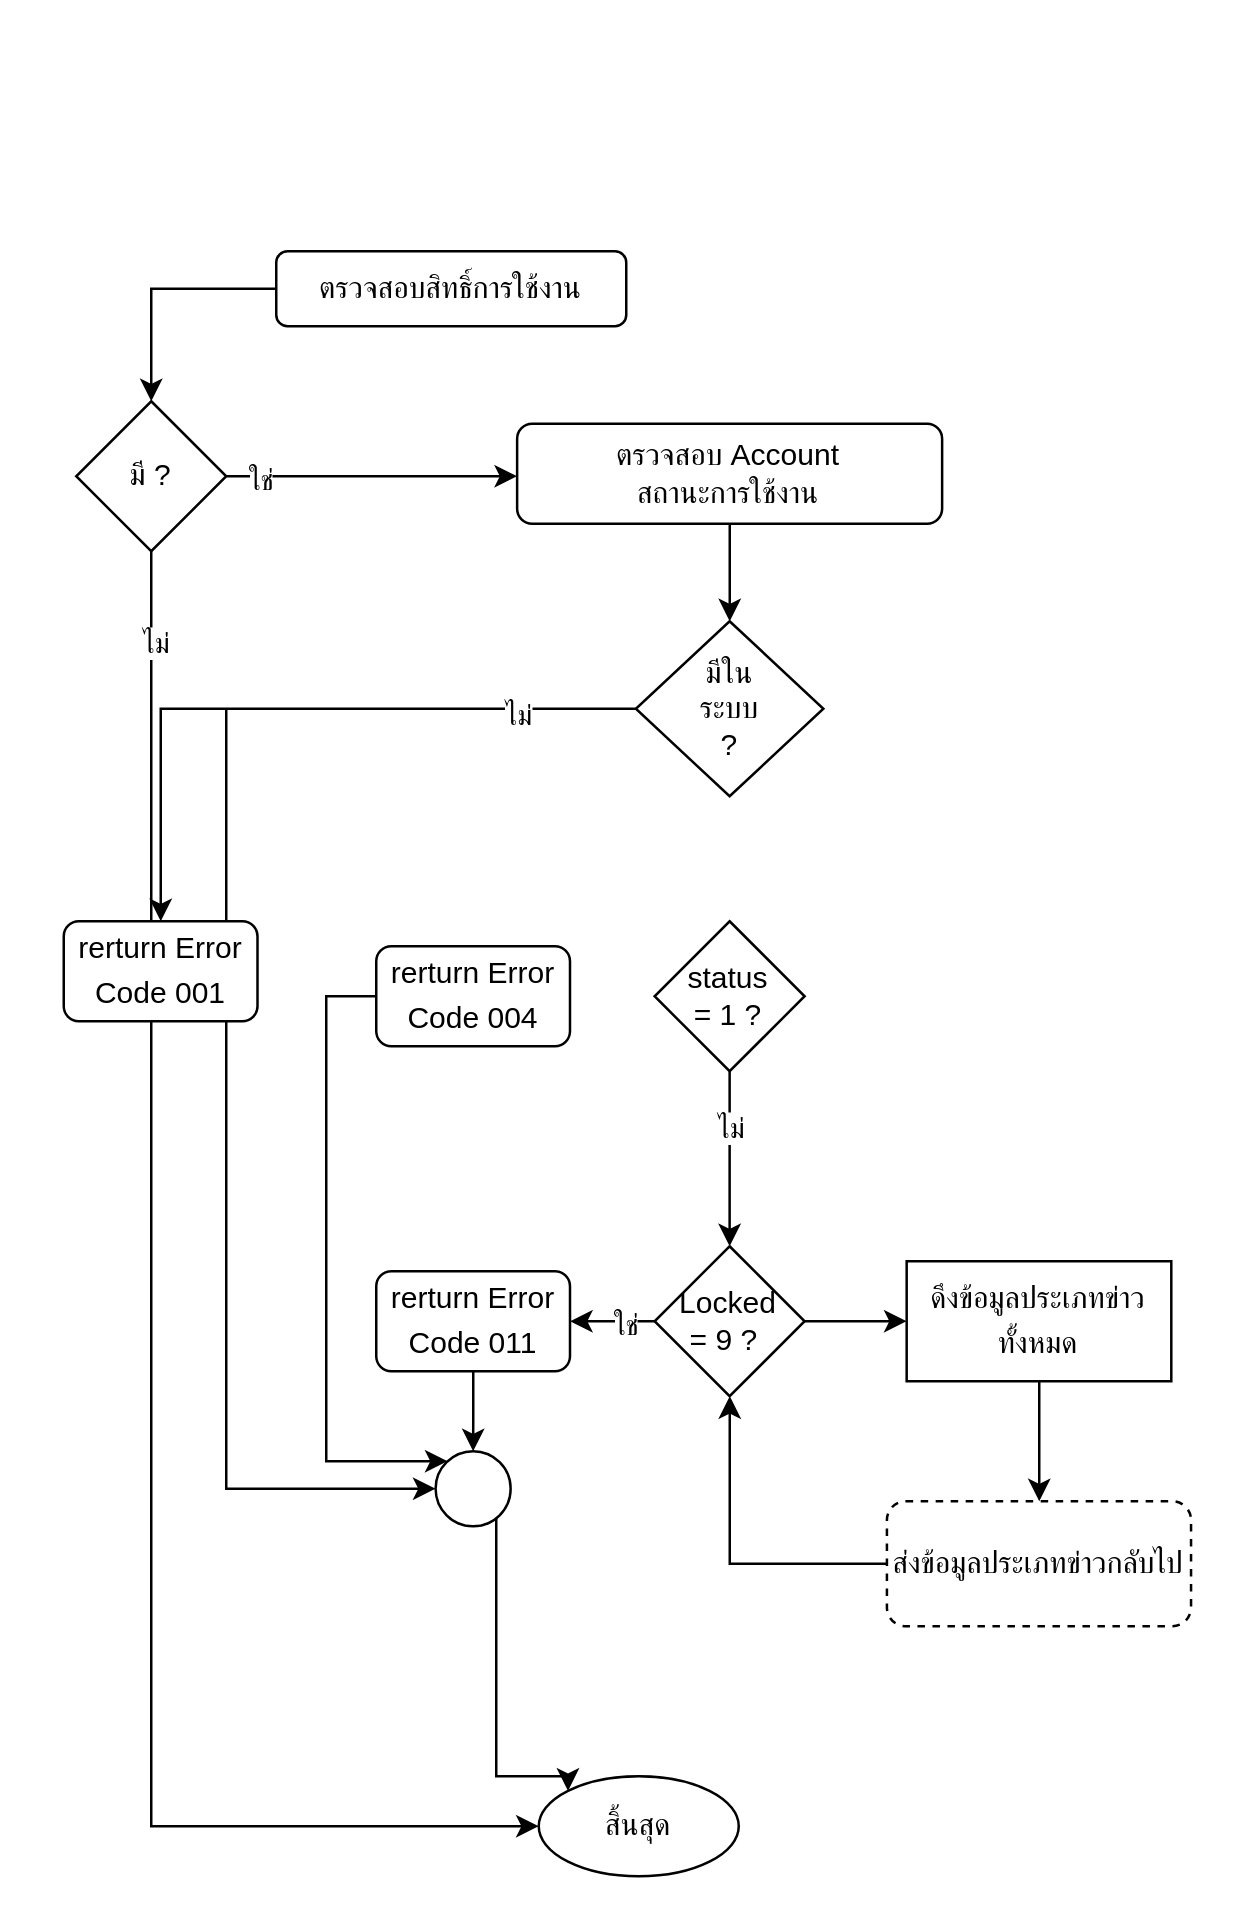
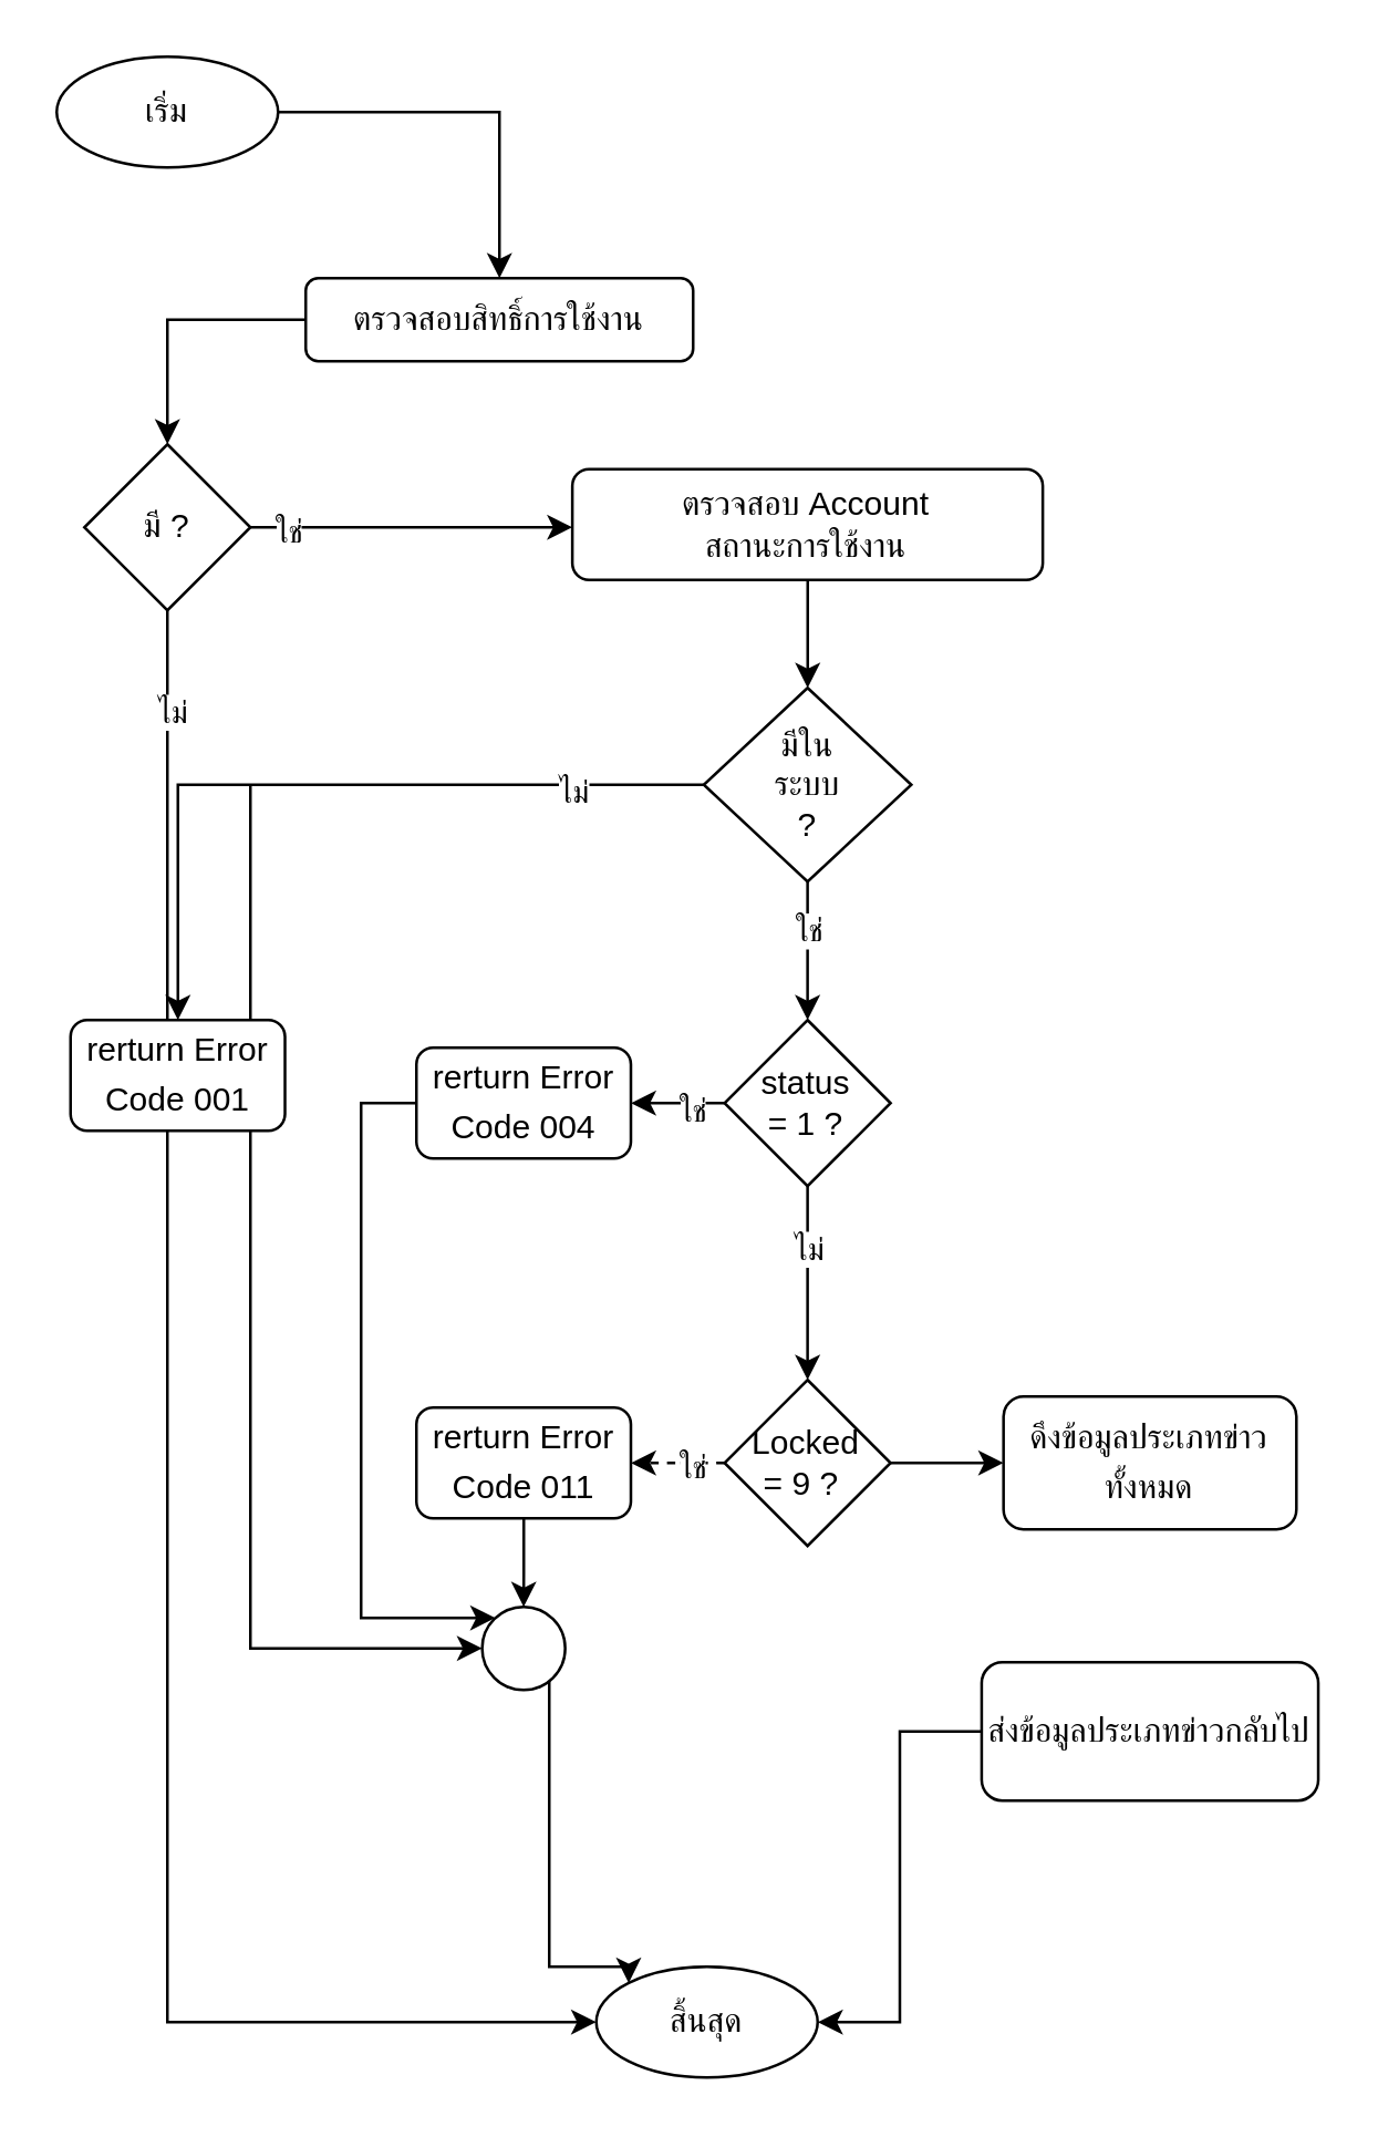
+ <mxCell id="2" value="เริ่ม" style="ellipse;whiteSpace=wrap;html=1;" vertex="1" parent="1"><mxGeometry x="20" y="20" width="80" height="40" as="geometry" /></mxCell>
+ <mxCell id="4" value="" style="edgeStyle=orthogonalEdgeStyle;rounded=0;orthogonalLoop=1;jettySize=auto;html=1;" edge="1" parent="1" source="2" target="3"><mxGeometry relative="1" as="geometry" /></mxCell>
+ <mxCell id="16" value="" style="edgeStyle=orthogonalEdgeStyle;rounded=0;orthogonalLoop=1;jettySize=auto;html=1;" edge="1" parent="1" source="13" target="15"><mxGeometry relative="1" as="geometry" /></mxCell>
+ <mxCell id="17" value="ใช่" style="edgeLabel;html=1;align=center;verticalAlign=middle;resizable=0;points=[];" vertex="1" connectable="0" parent="16"><mxGeometry x="-0.325" y="2" relative="1" as="geometry"><mxPoint x="-2" as="offset" /></mxGeometry></mxCell>
+ <mxCell id="33" value="" style="edgeStyle=orthogonalEdgeStyle;rounded=0;orthogonalLoop=1;jettySize=auto;html=1;" edge="1" parent="1" source="15" target="32"><mxGeometry relative="1" as="geometry" /></mxCell>
+ <mxCell id="34" value="ใช่" style="edgeLabel;html=1;align=center;verticalAlign=middle;resizable=0;points=[];" vertex="1" connectable="0" parent="33"><mxGeometry x="-0.461" y="2" relative="1" as="geometry"><mxPoint as="offset" /></mxGeometry></mxCell>
- <mxCell id="29" value="" style="edgeStyle=orthogonalEdgeStyle;rounded=0;orthogonalLoop=1;jettySize=auto;html=1;" edge="1" parent="1" source="18" target="28"><mxGeometry relative="1" as="geometry" /></mxCell>
+ <mxCell id="29" value="" style="edgeStyle=orthogonalEdgeStyle;rounded=0;orthogonalLoop=1;jettySize=auto;html=1;dashed=1;" edge="1" parent="1" source="18" target="28"><mxGeometry relative="1" as="geometry" /></mxCell>
- <mxCell id="35" value="ดึงข้อมูลประเภทข่าวทั้งหมด&lt;span style=&quot;font-size: medium; text-align: start;&quot;&gt;&lt;/span&gt;" style="whiteSpace=wrap;html=1;rounded=0;" vertex="1" parent="1"><mxGeometry x="362.17" y="504" width="105.85" height="48" as="geometry" /></mxCell>
+ <mxCell id="35" value="ดึงข้อมูลประเภทข่าวทั้งหมด&lt;span style=&quot;font-size: medium; text-align: start;&quot;&gt;&lt;/span&gt;" style="rounded=1;whiteSpace=wrap;html=1;" vertex="1" parent="1"><mxGeometry x="362.17" y="504" width="105.85" height="48" as="geometry" /></mxCell>
- <mxCell id="39" value="" style="edgeStyle=orthogonalEdgeStyle;rounded=0;orthogonalLoop=1;jettySize=auto;html=1;" edge="1" parent="1" source="35" target="38"><mxGeometry relative="1" as="geometry" /></mxCell>
- <mxCell id="37" style="edgeStyle=orthogonalEdgeStyle;rounded=0;orthogonalLoop=1;jettySize=auto;html=1;" edge="1" parent="1" source="38" target="18"><mxGeometry relative="1" as="geometry" /></mxCell>
+ <mxCell id="37" style="edgeStyle=orthogonalEdgeStyle;rounded=0;orthogonalLoop=1;jettySize=auto;html=1;entryX=1;entryY=0.5;entryDx=0;entryDy=0;" edge="1" parent="1" source="38" target="7"><mxGeometry relative="1" as="geometry" /></mxCell>
- <mxCell id="38" value="ส่งข้อมูลประเภทข่าวกลับไป" style="rounded=1;whiteSpace=wrap;html=1;dashed=1;" vertex="1" parent="1"><mxGeometry x="354.27" y="600" width="121.65" height="50" as="geometry" /></mxCell>
+ <mxCell id="38" value="ส่งข้อมูลประเภทข่าวกลับไป" style="rounded=1;whiteSpace=wrap;html=1;" vertex="1" parent="1"><mxGeometry x="354.27" y="600" width="121.65" height="50" as="geometry" /></mxCell>
